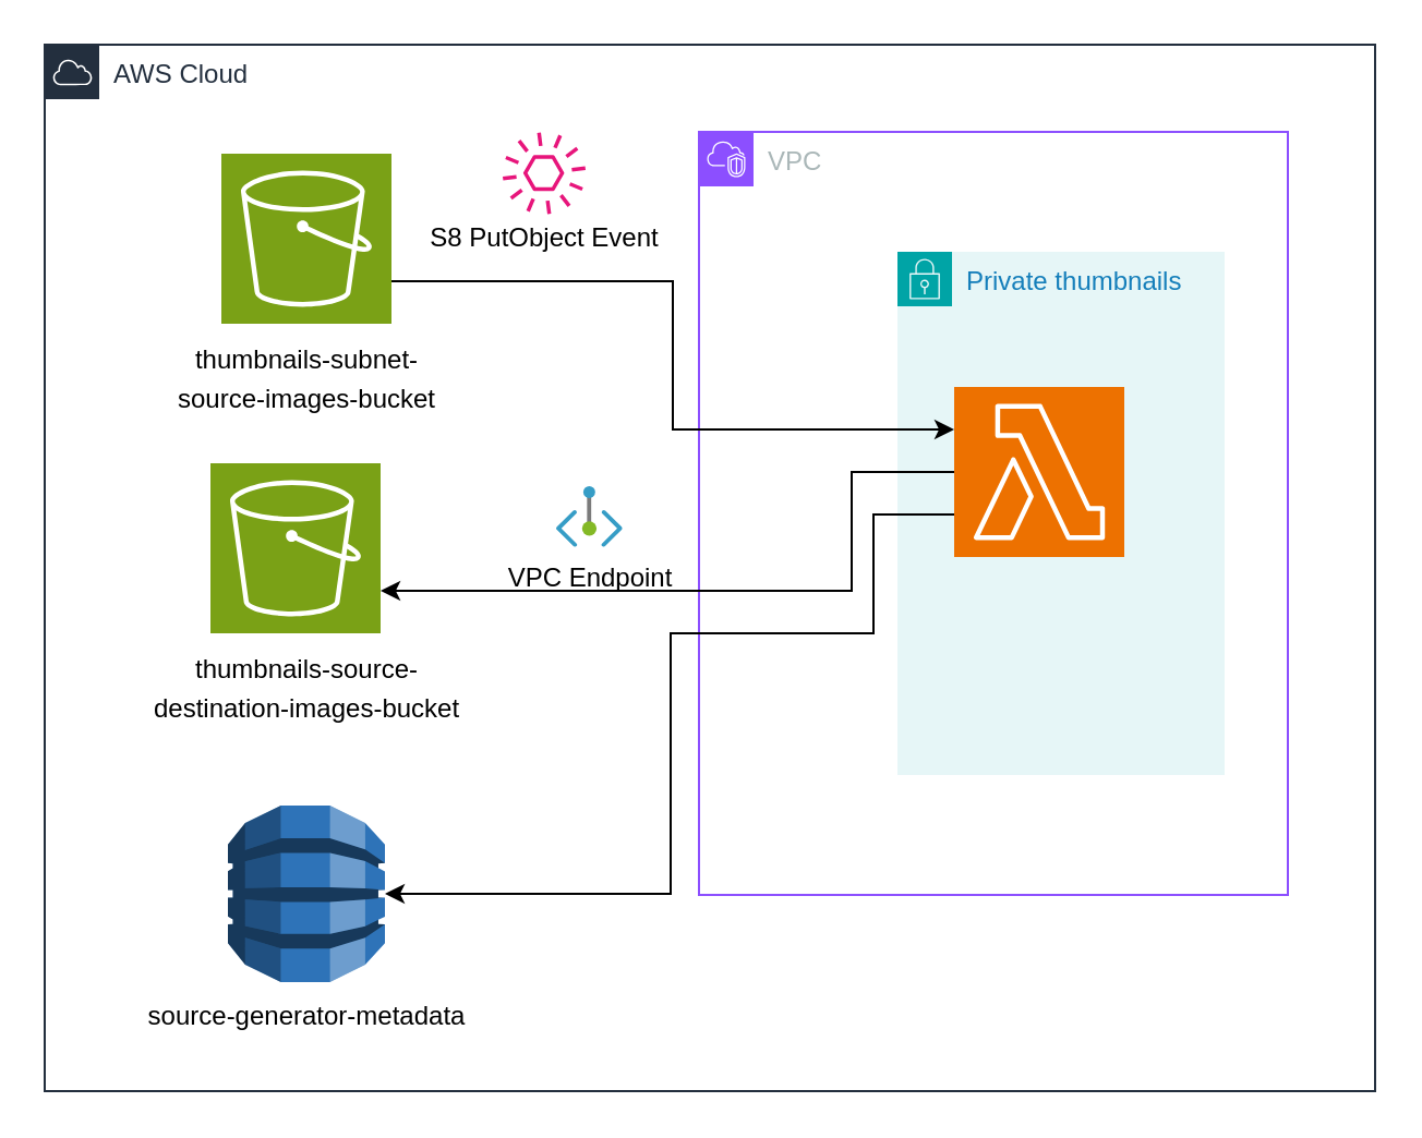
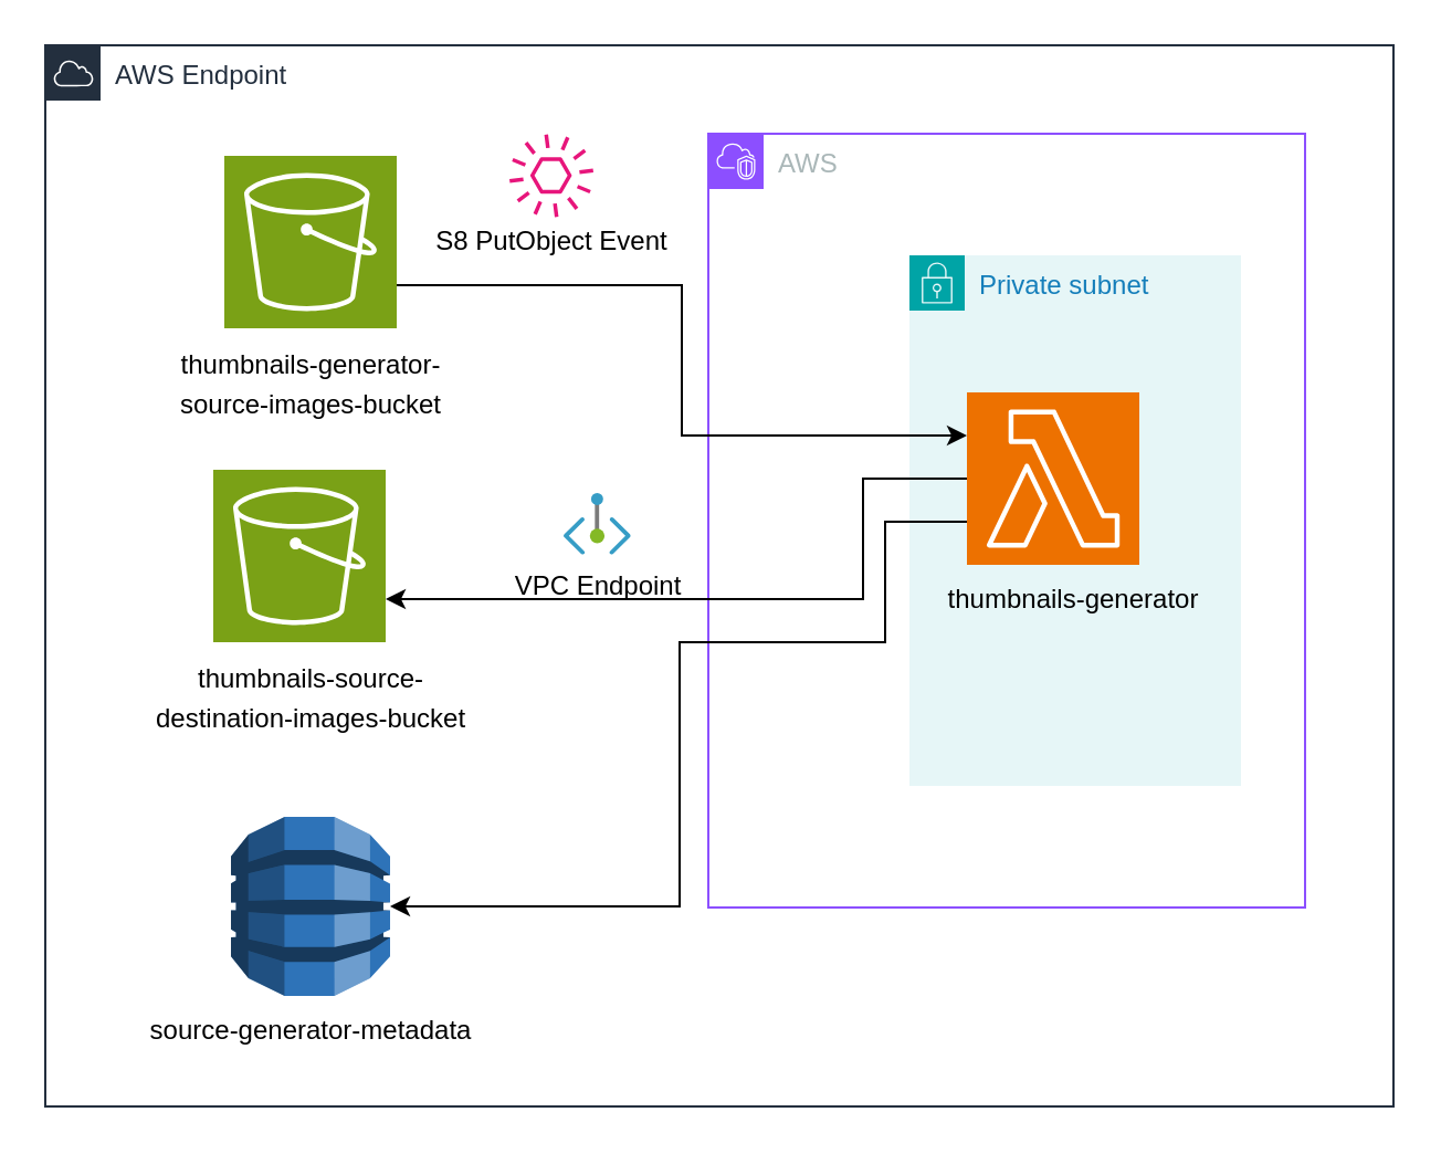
- <mxCell id="2" value="AWS Cloud" style="points=[[0,0],[0.25,0],[0.5,0],[0.75,0],[1,0],[1,0.25],[1,0.5],[1,0.75],[1,1],[0.75,1],[0.5,1],[0.25,1],[0,1],[0,0.75],[0,0.5],[0,0.25]];outlineConnect=0;gradientColor=none;html=1;whiteSpace=wrap;fontSize=12;fontStyle=0;container=1;pointerEvents=0;collapsible=0;recursiveResize=0;shape=mxgraph.aws4.group;grIcon=mxgraph.aws4.group_aws_cloud;strokeColor=#232F3E;fillColor=none;verticalAlign=top;align=left;spacingLeft=30;fontColor=#232F3E;dashed=0;" vertex="1" parent="1"><mxGeometry x="20" y="20" width="610" height="480" as="geometry" /></mxCell>
+ <mxCell id="2" value="AWS Endpoint" style="points=[[0,0],[0.25,0],[0.5,0],[0.75,0],[1,0],[1,0.25],[1,0.5],[1,0.75],[1,1],[0.75,1],[0.5,1],[0.25,1],[0,1],[0,0.75],[0,0.5],[0,0.25]];outlineConnect=0;gradientColor=none;html=1;whiteSpace=wrap;fontSize=12;fontStyle=0;container=1;pointerEvents=0;collapsible=0;recursiveResize=0;shape=mxgraph.aws4.group;grIcon=mxgraph.aws4.group_aws_cloud;strokeColor=#232F3E;fillColor=none;verticalAlign=top;align=left;spacingLeft=30;fontColor=#232F3E;dashed=0;" vertex="1" parent="1"><mxGeometry x="20" y="20" width="610" height="480" as="geometry" /></mxCell>
- <mxCell id="3" value="VPC" style="points=[[0,0],[0.25,0],[0.5,0],[0.75,0],[1,0],[1,0.25],[1,0.5],[1,0.75],[1,1],[0.75,1],[0.5,1],[0.25,1],[0,1],[0,0.75],[0,0.5],[0,0.25]];outlineConnect=0;gradientColor=none;html=1;whiteSpace=wrap;fontSize=12;fontStyle=0;container=1;pointerEvents=0;collapsible=0;recursiveResize=0;shape=mxgraph.aws4.group;grIcon=mxgraph.aws4.group_vpc2;strokeColor=#8C4FFF;fillColor=none;verticalAlign=top;align=left;spacingLeft=30;fontColor=#AAB7B8;dashed=0;" vertex="1" parent="2"><mxGeometry x="300" y="40" width="270" height="350" as="geometry" /></mxCell>
+ <mxCell id="3" value="AWS" style="points=[[0,0],[0.25,0],[0.5,0],[0.75,0],[1,0],[1,0.25],[1,0.5],[1,0.75],[1,1],[0.75,1],[0.5,1],[0.25,1],[0,1],[0,0.75],[0,0.5],[0,0.25]];outlineConnect=0;gradientColor=none;html=1;whiteSpace=wrap;fontSize=12;fontStyle=0;container=1;pointerEvents=0;collapsible=0;recursiveResize=0;shape=mxgraph.aws4.group;grIcon=mxgraph.aws4.group_vpc2;strokeColor=#8C4FFF;fillColor=none;verticalAlign=top;align=left;spacingLeft=30;fontColor=#AAB7B8;dashed=0;" vertex="1" parent="2"><mxGeometry x="300" y="40" width="270" height="350" as="geometry" /></mxCell>
- <mxCell id="4" value="Private thumbnails" style="points=[[0,0],[0.25,0],[0.5,0],[0.75,0],[1,0],[1,0.25],[1,0.5],[1,0.75],[1,1],[0.75,1],[0.5,1],[0.25,1],[0,1],[0,0.75],[0,0.5],[0,0.25]];outlineConnect=0;gradientColor=none;html=1;whiteSpace=wrap;fontSize=12;fontStyle=0;container=1;pointerEvents=0;collapsible=0;recursiveResize=0;shape=mxgraph.aws4.group;grIcon=mxgraph.aws4.group_security_group;grStroke=0;strokeColor=#00A4A6;fillColor=#E6F6F7;verticalAlign=top;align=left;spacingLeft=30;fontColor=#147EBA;dashed=0;" vertex="1" parent="3"><mxGeometry x="91" y="55" width="150" height="240" as="geometry" /></mxCell>
+ <mxCell id="4" value="Private subnet" style="points=[[0,0],[0.25,0],[0.5,0],[0.75,0],[1,0],[1,0.25],[1,0.5],[1,0.75],[1,1],[0.75,1],[0.5,1],[0.25,1],[0,1],[0,0.75],[0,0.5],[0,0.25]];outlineConnect=0;gradientColor=none;html=1;whiteSpace=wrap;fontSize=12;fontStyle=0;container=1;pointerEvents=0;collapsible=0;recursiveResize=0;shape=mxgraph.aws4.group;grIcon=mxgraph.aws4.group_security_group;grStroke=0;strokeColor=#00A4A6;fillColor=#E6F6F7;verticalAlign=top;align=left;spacingLeft=30;fontColor=#147EBA;dashed=0;" vertex="1" parent="3"><mxGeometry x="91" y="55" width="150" height="240" as="geometry" /></mxCell>
- <mxCell id="10" value="&lt;p style=&quot;line-height: 18px; white-space-collapse: preserve;&quot;&gt;&lt;font face=&quot;Helvetica&quot;&gt;thumbnails-subnet-&lt;br&gt;source-images-bucket&lt;/font&gt;&lt;/p&gt;" style="text;html=1;align=center;verticalAlign=middle;resizable=0;points=[];autosize=1;strokeColor=none;fillColor=none;" vertex="1" parent="2"><mxGeometry x="50" y="118" width="140" height="70" as="geometry" /></mxCell>
+ <mxCell id="10" value="&lt;p style=&quot;line-height: 18px; white-space-collapse: preserve;&quot;&gt;&lt;font face=&quot;Helvetica&quot;&gt;thumbnails-generator-&lt;br&gt;source-images-bucket&lt;/font&gt;&lt;/p&gt;" style="text;html=1;align=center;verticalAlign=middle;resizable=0;points=[];autosize=1;strokeColor=none;fillColor=none;" vertex="1" parent="2"><mxGeometry x="50" y="118" width="140" height="70" as="geometry" /></mxCell>
+ <mxCell id="6" value="&lt;div style=&quot;line-height: 18px; white-space-collapse: preserve;&quot;&gt;&lt;font face=&quot;Helvetica&quot;&gt;thumbnails-generator&lt;/font&gt;&lt;/div&gt;" style="text;html=1;align=center;verticalAlign=middle;resizable=0;points=[];autosize=1;strokeColor=none;fillColor=none;" vertex="1" parent="3"><mxGeometry x="95" y="195" width="140" height="30" as="geometry" /></mxCell>
